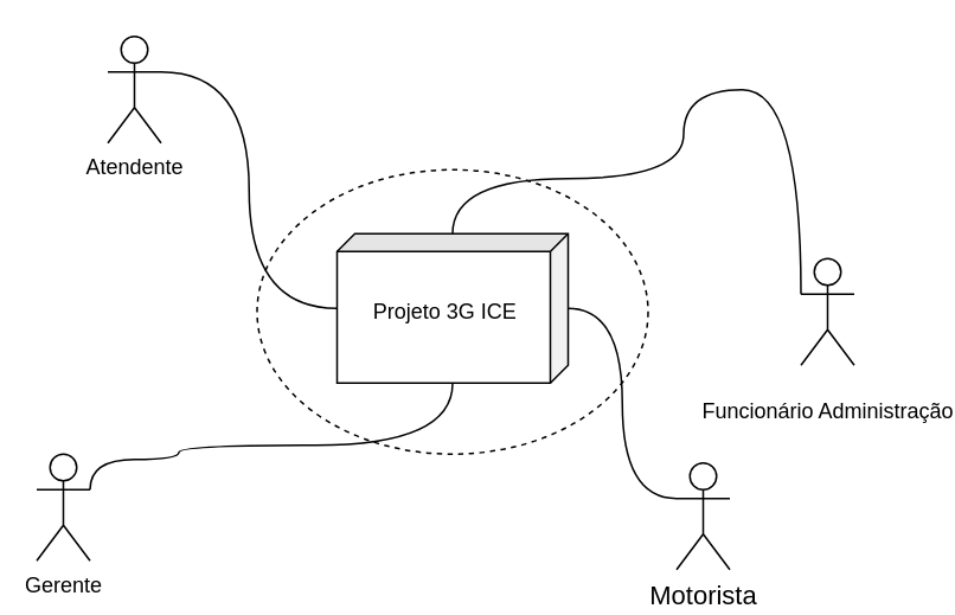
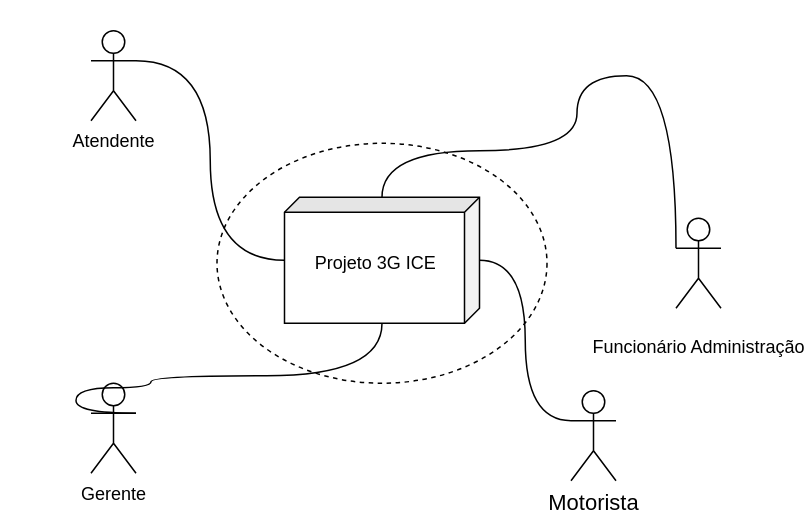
- <mxCell id="3" value="Gerente" style="shape=umlActor;verticalLabelPosition=bottom;verticalAlign=top;html=1;outlineConnect=0;" vertex="1" parent="1"><mxGeometry x="20" y="255" width="30" height="60" as="geometry" /></mxCell>
+ <mxCell id="3" value="Gerente" style="shape=umlActor;verticalLabelPosition=bottom;verticalAlign=top;html=1;outlineConnect=0;" vertex="1" parent="1"><mxGeometry x="60" y="255" width="30" height="60" as="geometry" /></mxCell>
